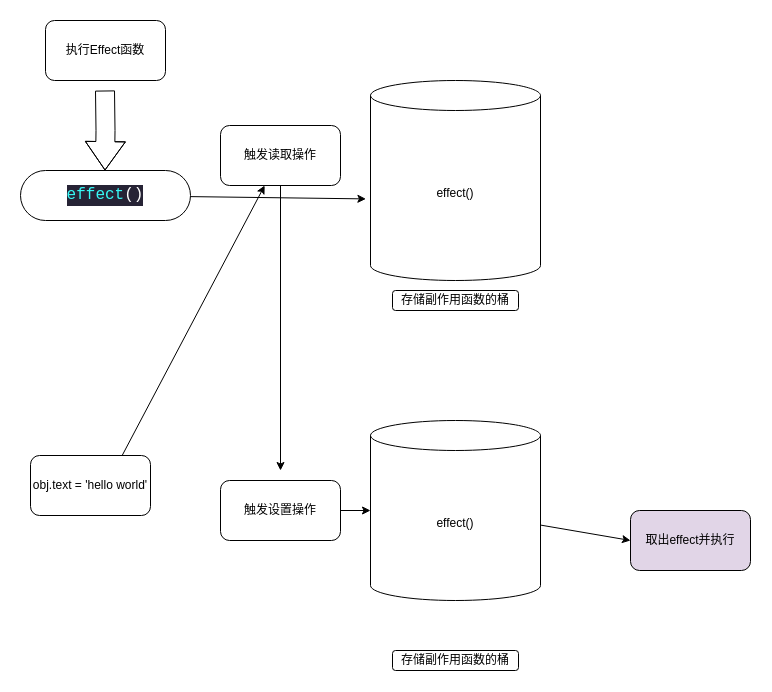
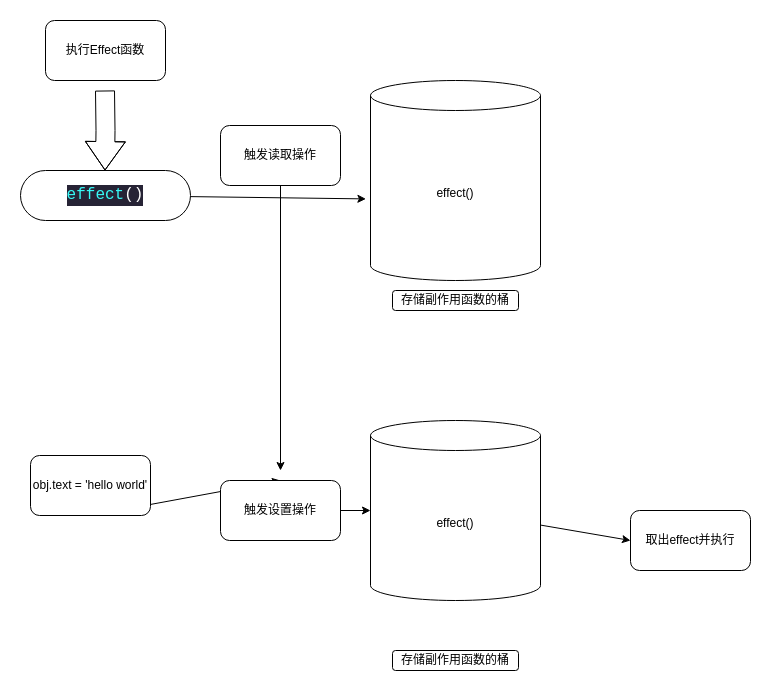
- <mxCell id="12" style="edgeStyle=none;html=1;exitX=0.5;exitY=1;exitDx=0;exitDy=0;" parent="1" source="13" target="8" edge="1"><mxGeometry relative="1" as="geometry" /></mxCell>
+ <mxCell id="12" style="edgeStyle=none;html=1;exitX=0.5;exitY=1;exitDx=0;exitDy=0;entryX=0.5;entryY=0;entryDx=0;entryDy=0;" parent="1" source="13" target="15" edge="1"><mxGeometry relative="1" as="geometry" /></mxCell>
- <mxCell id="17" value="取出effect并执行" style="rounded=1;whiteSpace=wrap;html=1;fillColor=#e1d5e7;" parent="1" vertex="1"><mxGeometry x="630" y="510" width="120" height="60" as="geometry" /></mxCell>
+ <mxCell id="17" value="取出effect并执行" style="rounded=1;whiteSpace=wrap;html=1;" parent="1" vertex="1"><mxGeometry x="630" y="510" width="120" height="60" as="geometry" /></mxCell>
